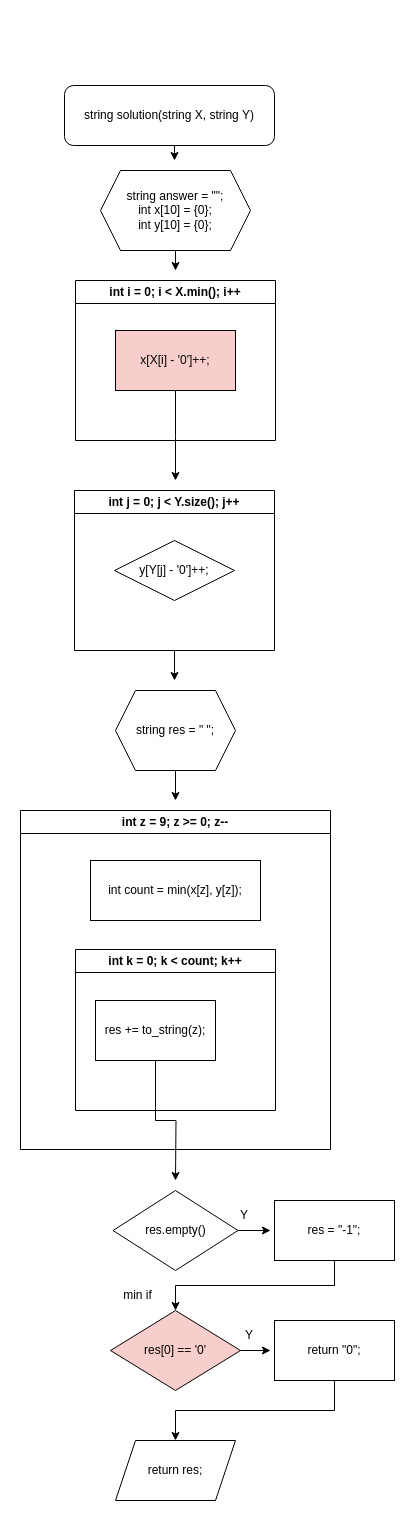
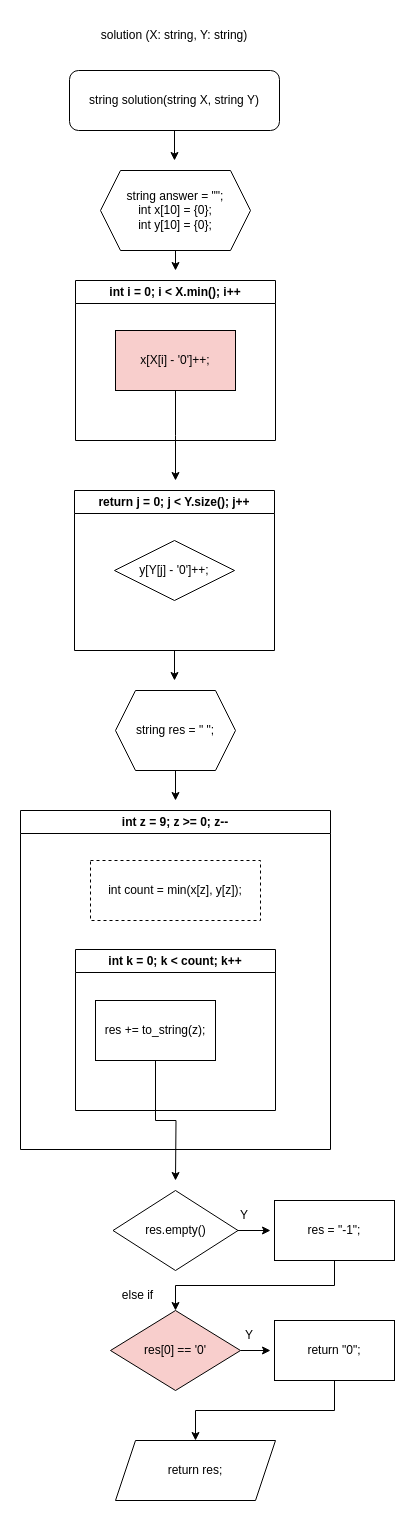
+ <mxCell id="4" value="solution (X: string, Y: string)" style="text;html=1;strokeColor=none;fillColor=none;align=center;verticalAlign=middle;whiteSpace=wrap;rounded=0;" vertex="1" parent="1"><mxGeometry x="74" y="20" width="200" height="30" as="geometry" /></mxCell>
- <mxCell id="3" value="string solution(string X, string Y)" style="rounded=1;whiteSpace=wrap;html=1;" vertex="1" parent="1"><mxGeometry x="64" y="85" width="210" height="60" as="geometry" /></mxCell>
+ <mxCell id="3" value="string solution(string X, string Y)" style="rounded=1;whiteSpace=wrap;html=1;" vertex="1" parent="1"><mxGeometry x="69" y="70" width="210" height="60" as="geometry" /></mxCell>
- <mxCell id="11" value="int j = 0; j &amp;lt; Y.size(); j++" style="swimlane;whiteSpace=wrap;html=1;" vertex="1" parent="1"><mxGeometry x="74" y="490" width="200" height="160" as="geometry" /></mxCell>
+ <mxCell id="11" value="return j = 0; j &amp;lt; Y.size(); j++" style="swimlane;whiteSpace=wrap;html=1;" vertex="1" parent="1"><mxGeometry x="74" y="490" width="200" height="160" as="geometry" /></mxCell>
- <mxCell id="16" value="int count = min(x[z], y[z]);" style="rounded=0;whiteSpace=wrap;html=1;" vertex="1" parent="15"><mxGeometry x="70" y="50" width="170" height="60" as="geometry" /></mxCell>
+ <mxCell id="16" value="int count = min(x[z], y[z]);" style="rounded=0;whiteSpace=wrap;html=1;dashed=1;" vertex="1" parent="15"><mxGeometry x="70" y="50" width="170" height="60" as="geometry" /></mxCell>
- <mxCell id="27" value="min if" style="text;html=1;strokeColor=none;fillColor=none;align=center;verticalAlign=middle;whiteSpace=wrap;rounded=0;" vertex="1" parent="1"><mxGeometry x="115" y="1280" width="45" height="30" as="geometry" /></mxCell>
+ <mxCell id="27" value="else if" style="text;html=1;strokeColor=none;fillColor=none;align=center;verticalAlign=middle;whiteSpace=wrap;rounded=0;" vertex="1" parent="1"><mxGeometry x="115" y="1280" width="45" height="30" as="geometry" /></mxCell>
- <mxCell id="30" value="return res;" style="shape=parallelogram;perimeter=parallelogramPerimeter;whiteSpace=wrap;html=1;fixedSize=1;" vertex="1" parent="1"><mxGeometry x="115" y="1440" width="120" height="60" as="geometry" /></mxCell>
+ <mxCell id="30" value="return res;" style="shape=parallelogram;perimeter=parallelogramPerimeter;whiteSpace=wrap;html=1;fixedSize=1;" vertex="1" parent="1"><mxGeometry x="115" y="1440" width="160" height="60" as="geometry" /></mxCell>
